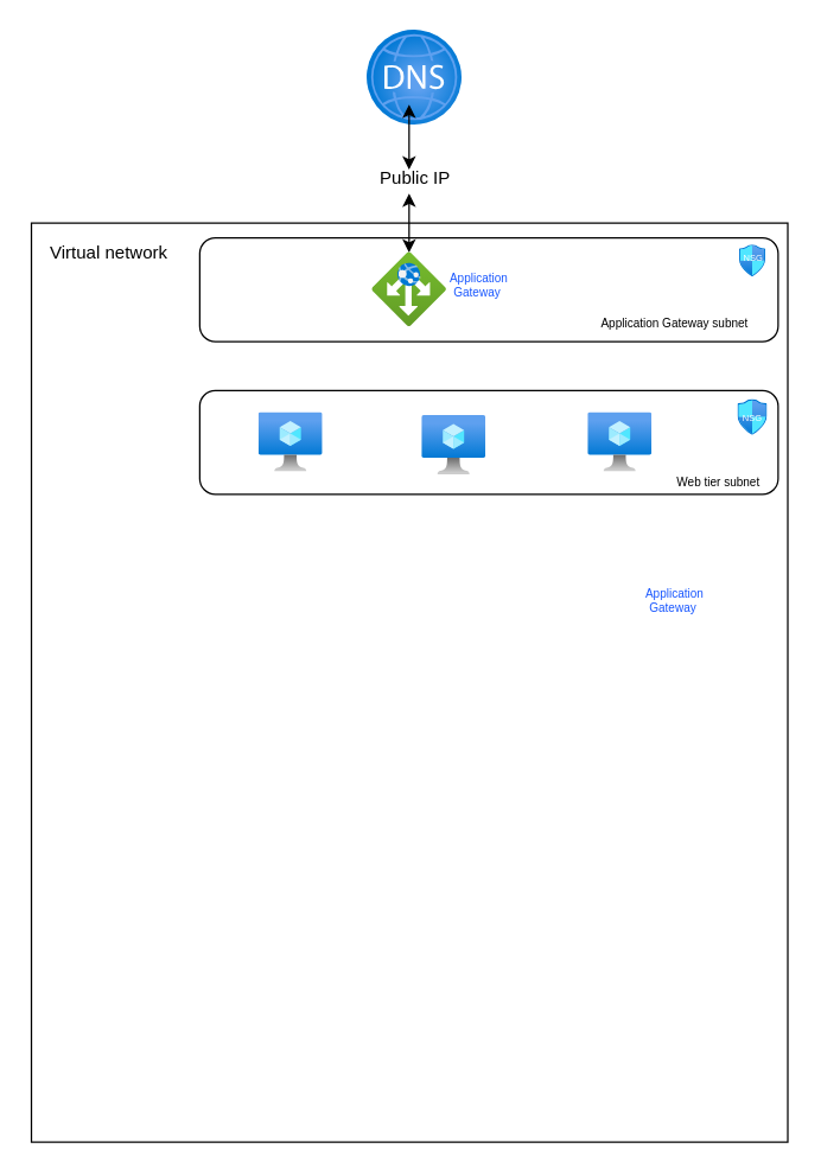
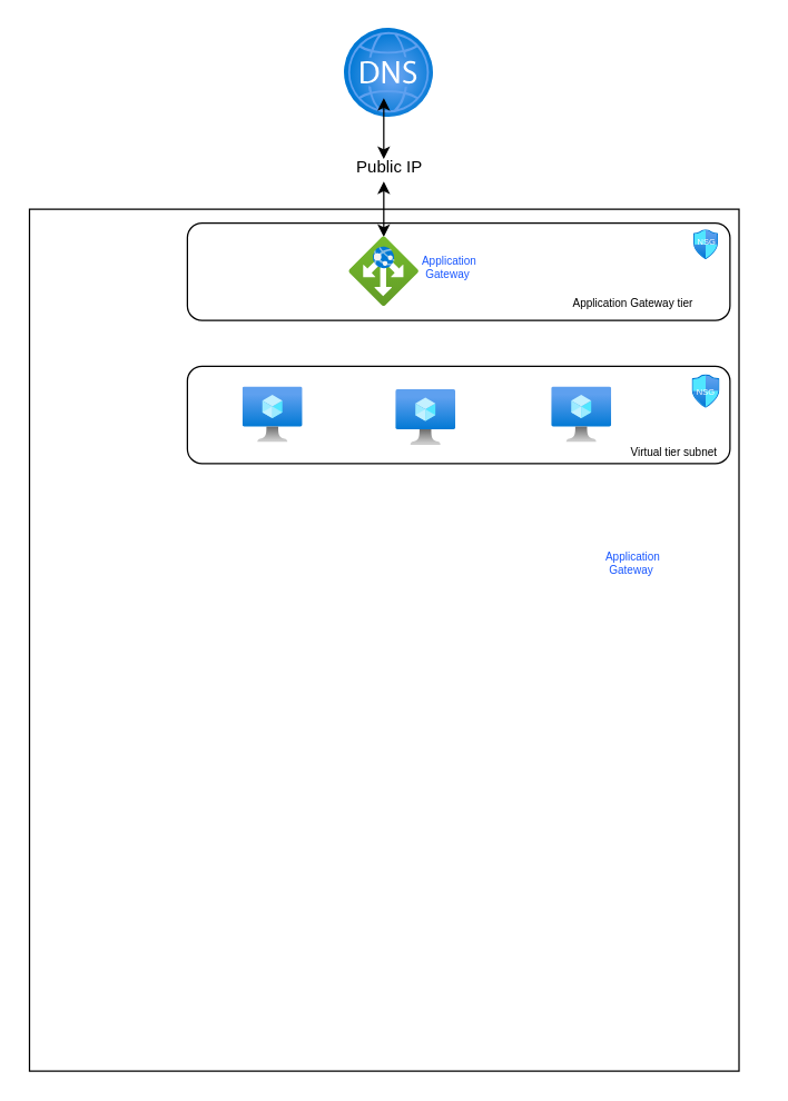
- <mxCell id="6" value="Virtual network" style="text;align=center;html=1;verticalAlign=middle;whiteSpace=wrap;rounded=0;labelBackgroundColor=none;" vertex="1" parent="1"><mxGeometry x="20.5" y="160" width="103.5" height="20" as="geometry" /></mxCell>
- <mxCell id="9" value="Application Gateway subnet" style="text;align=center;html=1;verticalAlign=middle;rounded=0;fontColor=#000000;fontSize=8;labelBorderColor=#FFFFFF;" vertex="1" parent="1"><mxGeometry x="394" y="213" width="120" height="10" as="geometry" /></mxCell>
+ <mxCell id="9" value="Application Gateway tier" style="text;align=center;html=1;verticalAlign=middle;rounded=0;fontColor=#000000;fontSize=8;labelBorderColor=#FFFFFF;" vertex="1" parent="1"><mxGeometry x="394" y="213" width="120" height="10" as="geometry" /></mxCell>
- <mxCell id="15" value="Web tier subnet" style="text;align=center;html=1;verticalAlign=middle;whiteSpace=wrap;rounded=0;fontColor=#000000;fontSize=8;" vertex="1" parent="1"><mxGeometry x="424" y="320" width="120" height="10" as="geometry" /></mxCell>
+ <mxCell id="15" value="Virtual tier subnet" style="text;align=center;html=1;verticalAlign=middle;whiteSpace=wrap;rounded=0;fontColor=#000000;fontSize=8;" vertex="1" parent="1"><mxGeometry x="424" y="320" width="120" height="10" as="geometry" /></mxCell>
